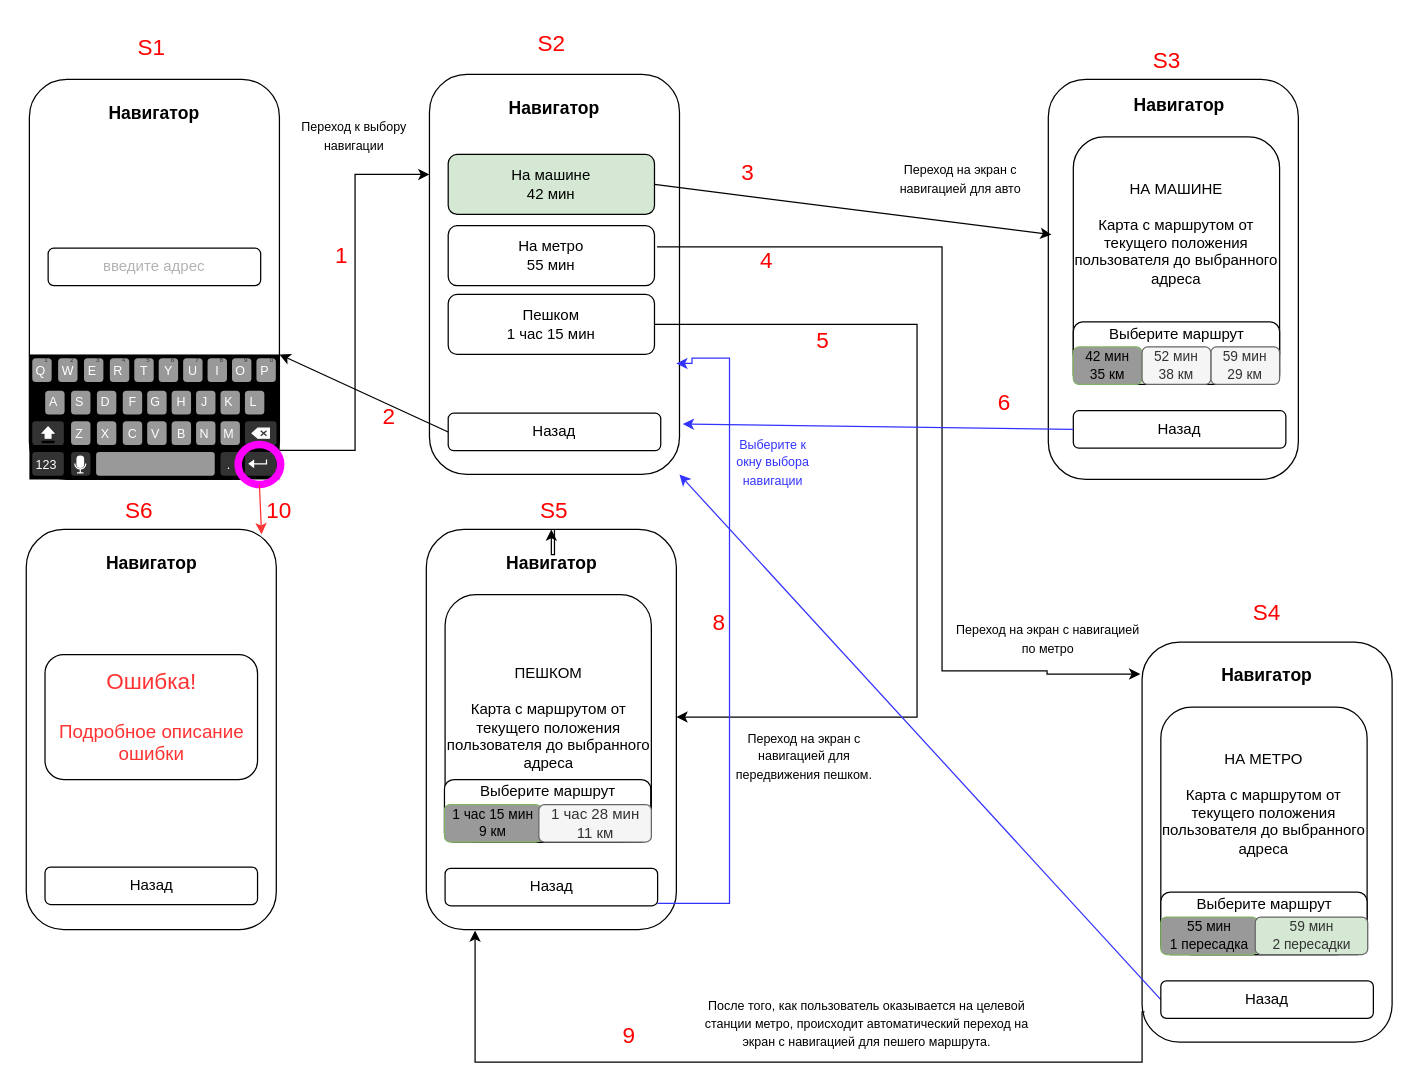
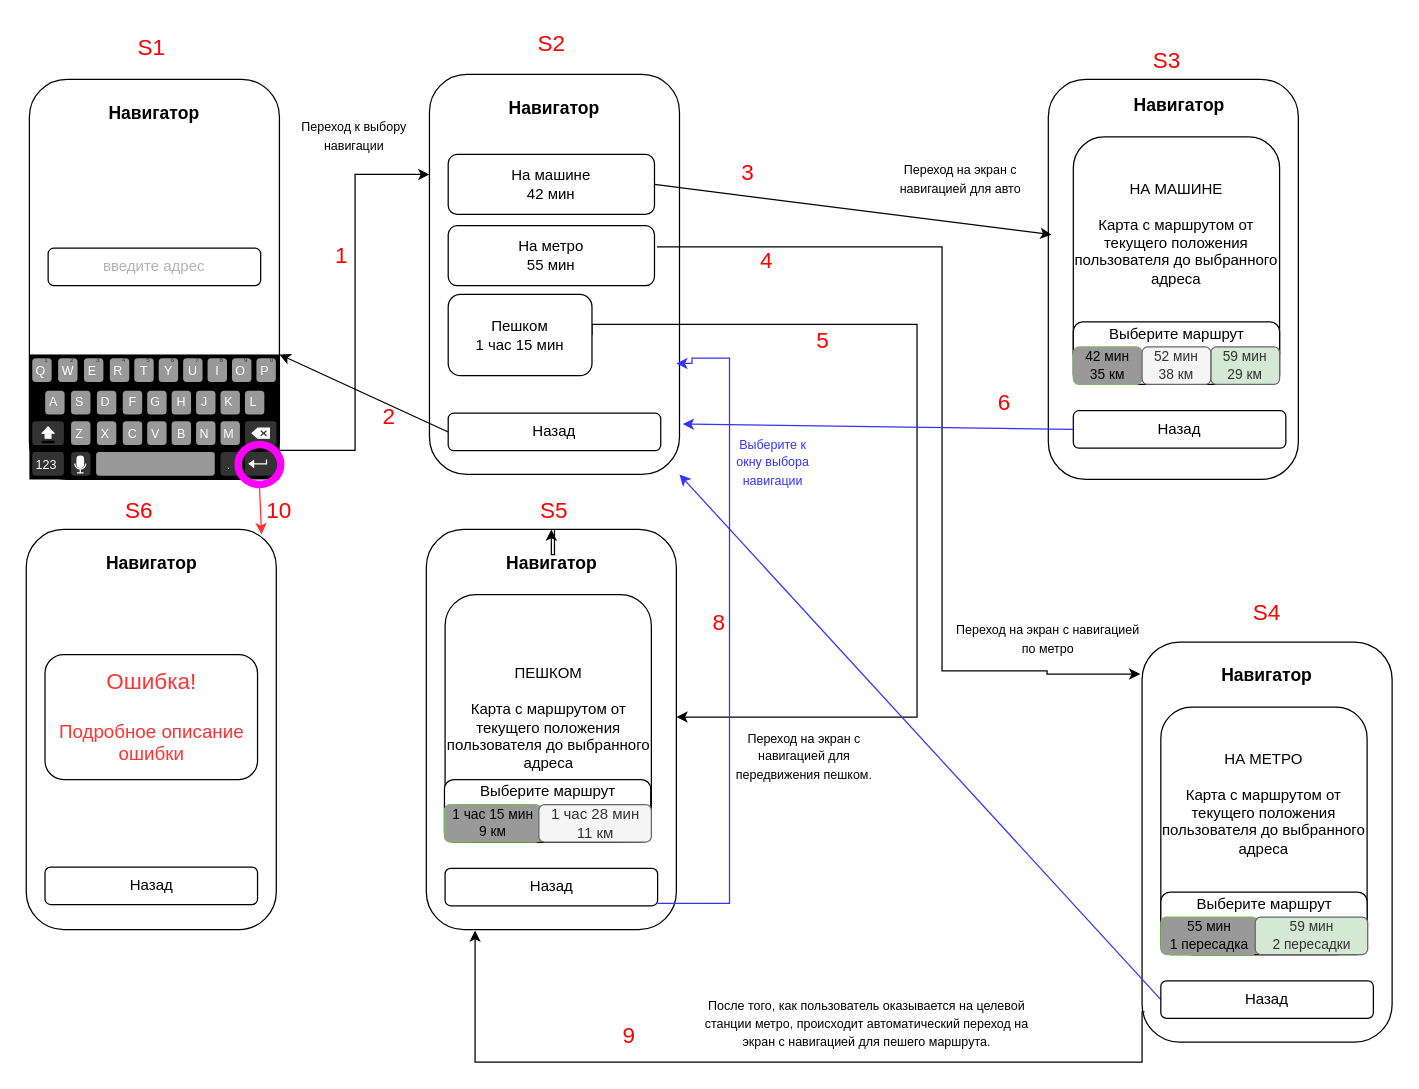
- <mxCell id="15" value="&lt;div&gt;На машине&lt;/div&gt;&lt;div&gt;42 мин&lt;/div&gt;" style="rounded=1;whiteSpace=wrap;html=1;fillColor=#d5e8d4;" parent="1" vertex="1"><mxGeometry x="358" y="123" width="165" height="48" as="geometry" /></mxCell>
+ <mxCell id="15" value="&lt;div&gt;На машине&lt;/div&gt;&lt;div&gt;42 мин&lt;/div&gt;" style="rounded=1;whiteSpace=wrap;html=1;" parent="1" vertex="1"><mxGeometry x="358" y="123" width="165" height="48" as="geometry" /></mxCell>
- <mxCell id="17" value="&lt;div&gt;Пешком&lt;/div&gt;&lt;div&gt;1 час 15 мин&lt;/div&gt;" style="rounded=1;whiteSpace=wrap;html=1;" parent="1" vertex="1"><mxGeometry x="358" y="235" width="165" height="48" as="geometry" /></mxCell>
+ <mxCell id="17" value="&lt;div&gt;Пешком&lt;/div&gt;&lt;div&gt;1 час 15 мин&lt;/div&gt;" style="rounded=1;whiteSpace=wrap;html=1;" parent="1" vertex="1"><mxGeometry x="358" y="235" width="115" height="65" as="geometry" /></mxCell>
- <mxCell id="40" value="&lt;div style=&quot;font-size: 11px;&quot;&gt;&lt;font style=&quot;font-size: 11px;&quot;&gt;59 мин&lt;/font&gt;&lt;/div&gt;&lt;div style=&quot;font-size: 11px;&quot;&gt;&lt;font style=&quot;font-size: 11px;&quot;&gt;29 км&lt;br&gt;&lt;/font&gt;&lt;/div&gt;" style="rounded=1;whiteSpace=wrap;html=1;fillColor=#f5f5f5;strokeColor=#666666;fontColor=#333333;" parent="1" vertex="1"><mxGeometry x="968" y="277" width="55" height="30" as="geometry" /></mxCell>
+ <mxCell id="40" value="&lt;div style=&quot;font-size: 11px;&quot;&gt;&lt;font style=&quot;font-size: 11px;&quot;&gt;59 мин&lt;/font&gt;&lt;/div&gt;&lt;div style=&quot;font-size: 11px;&quot;&gt;&lt;font style=&quot;font-size: 11px;&quot;&gt;29 км&lt;br&gt;&lt;/font&gt;&lt;/div&gt;" style="rounded=1;whiteSpace=wrap;html=1;fillColor=#d5e8d4;strokeColor=#666666;fontColor=#333333;" parent="1" vertex="1"><mxGeometry x="968" y="277" width="55" height="30" as="geometry" /></mxCell>
